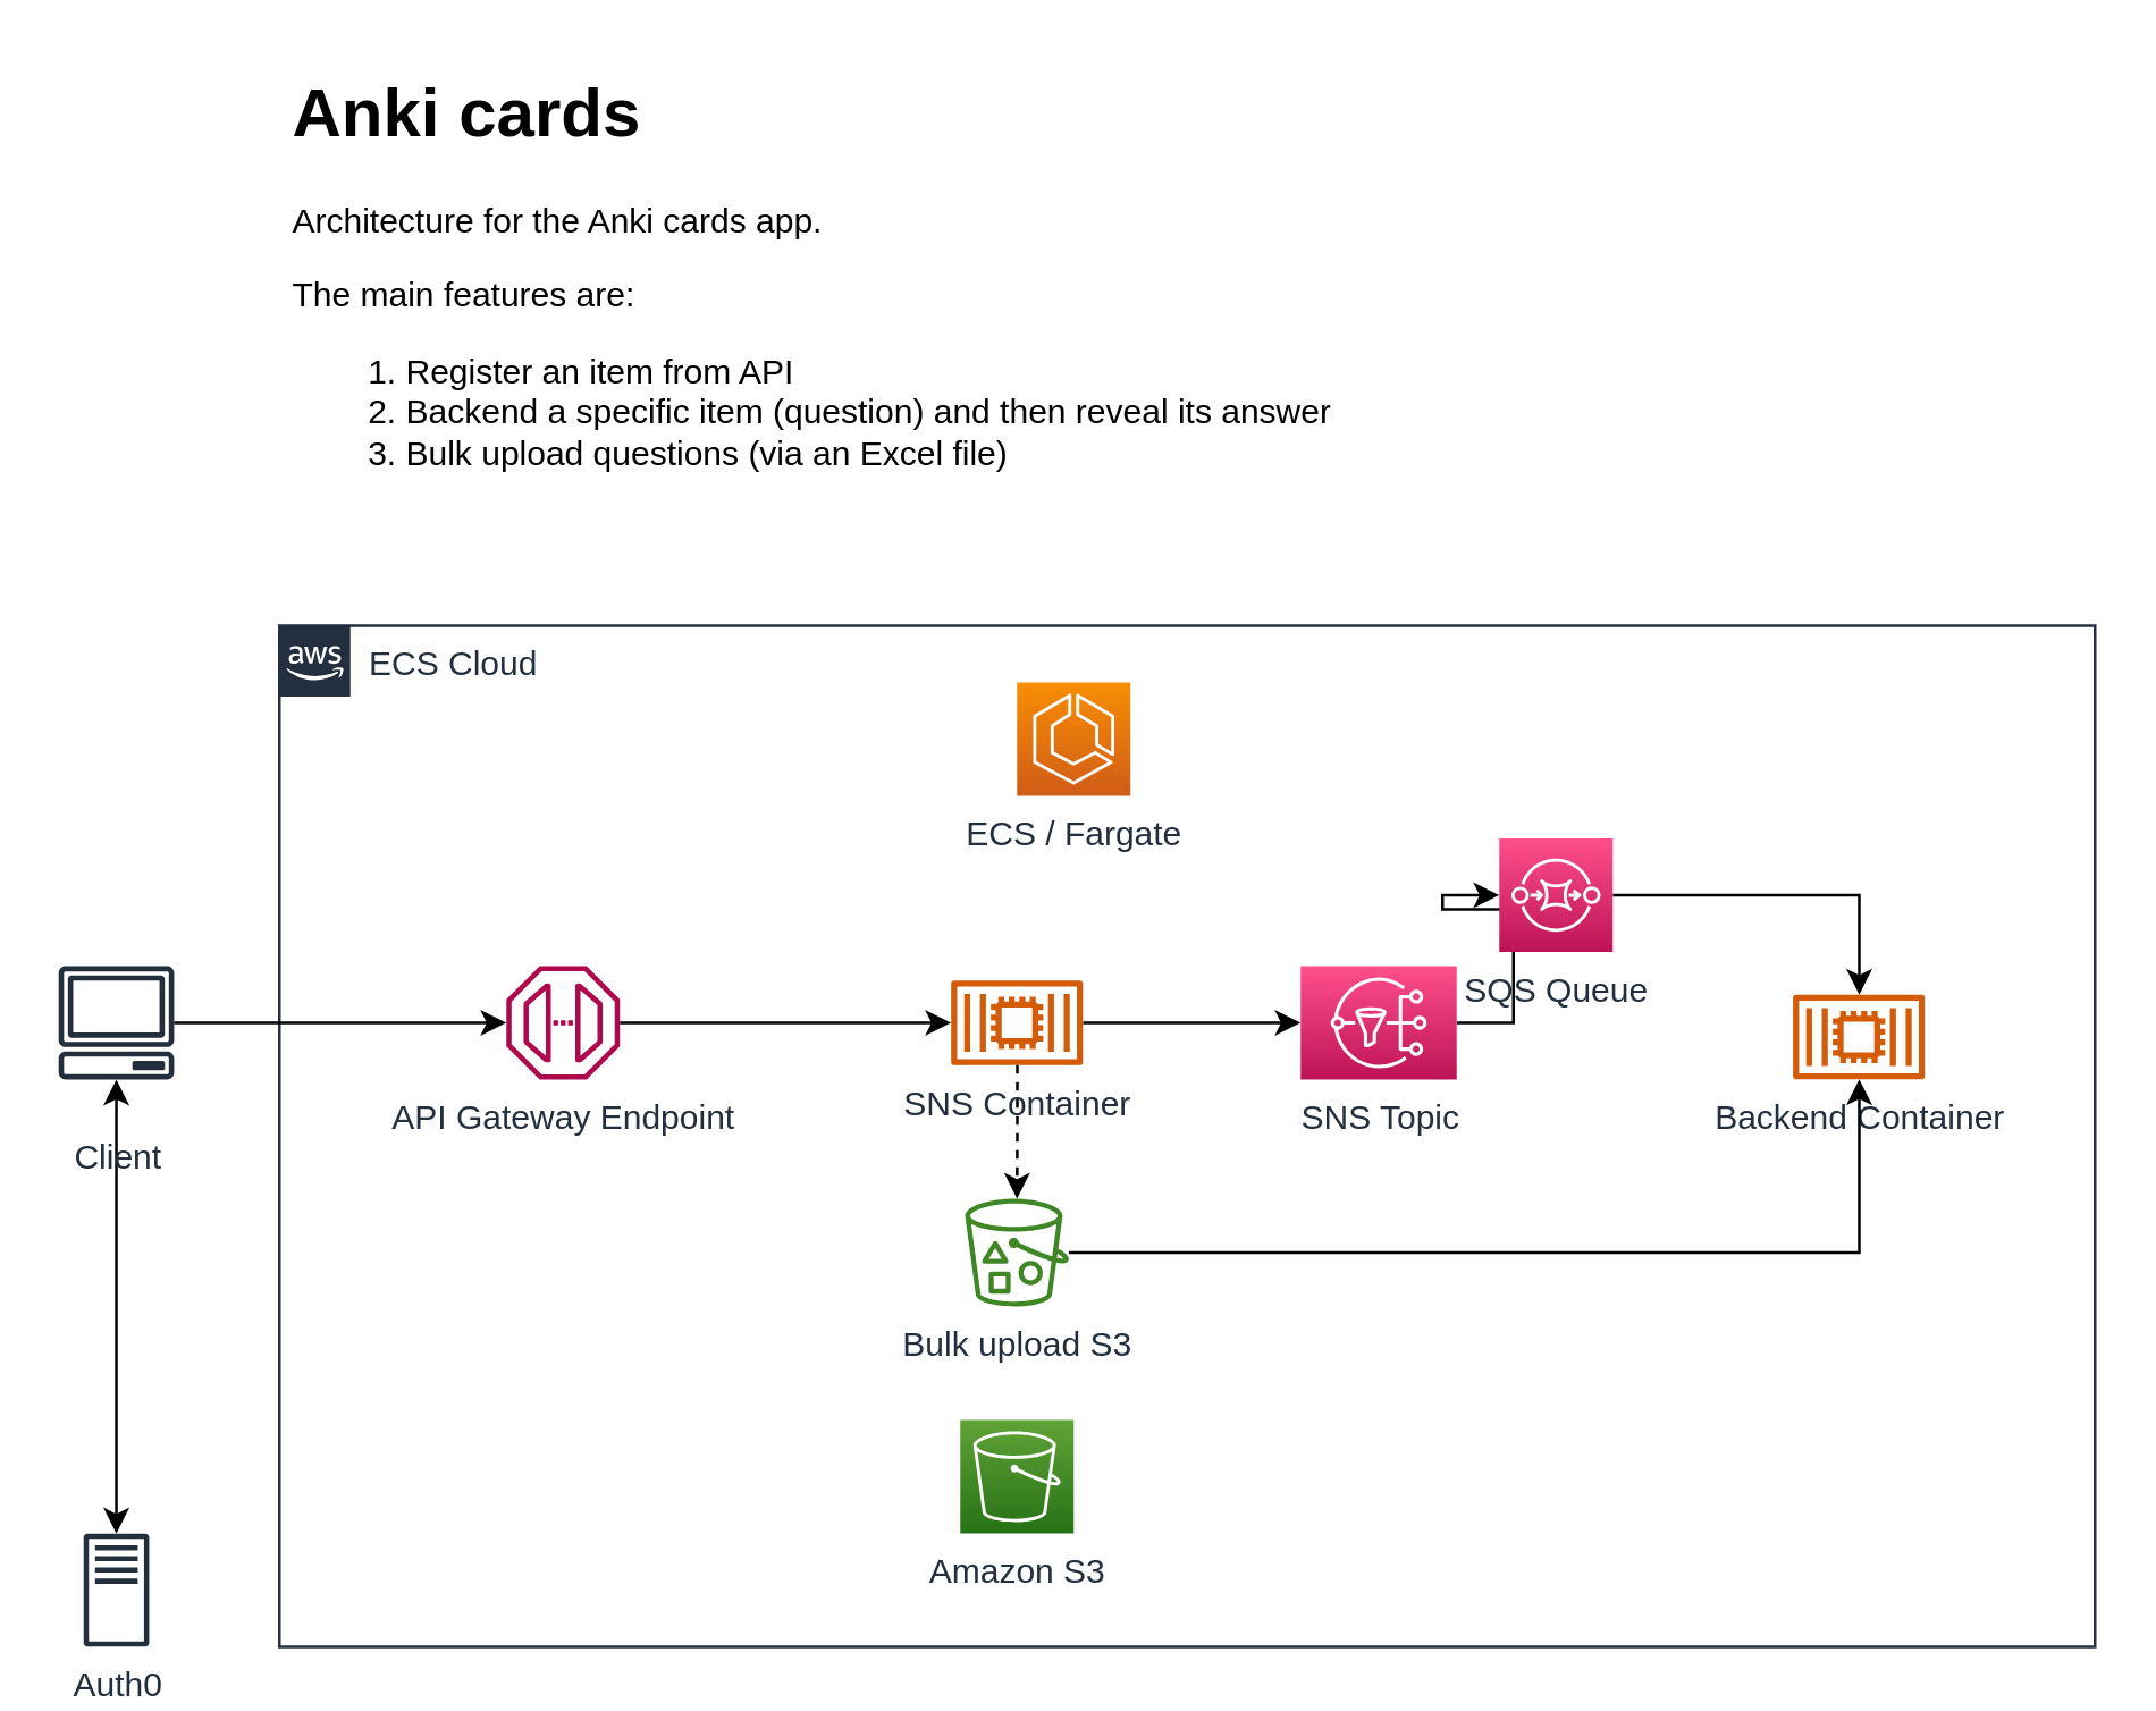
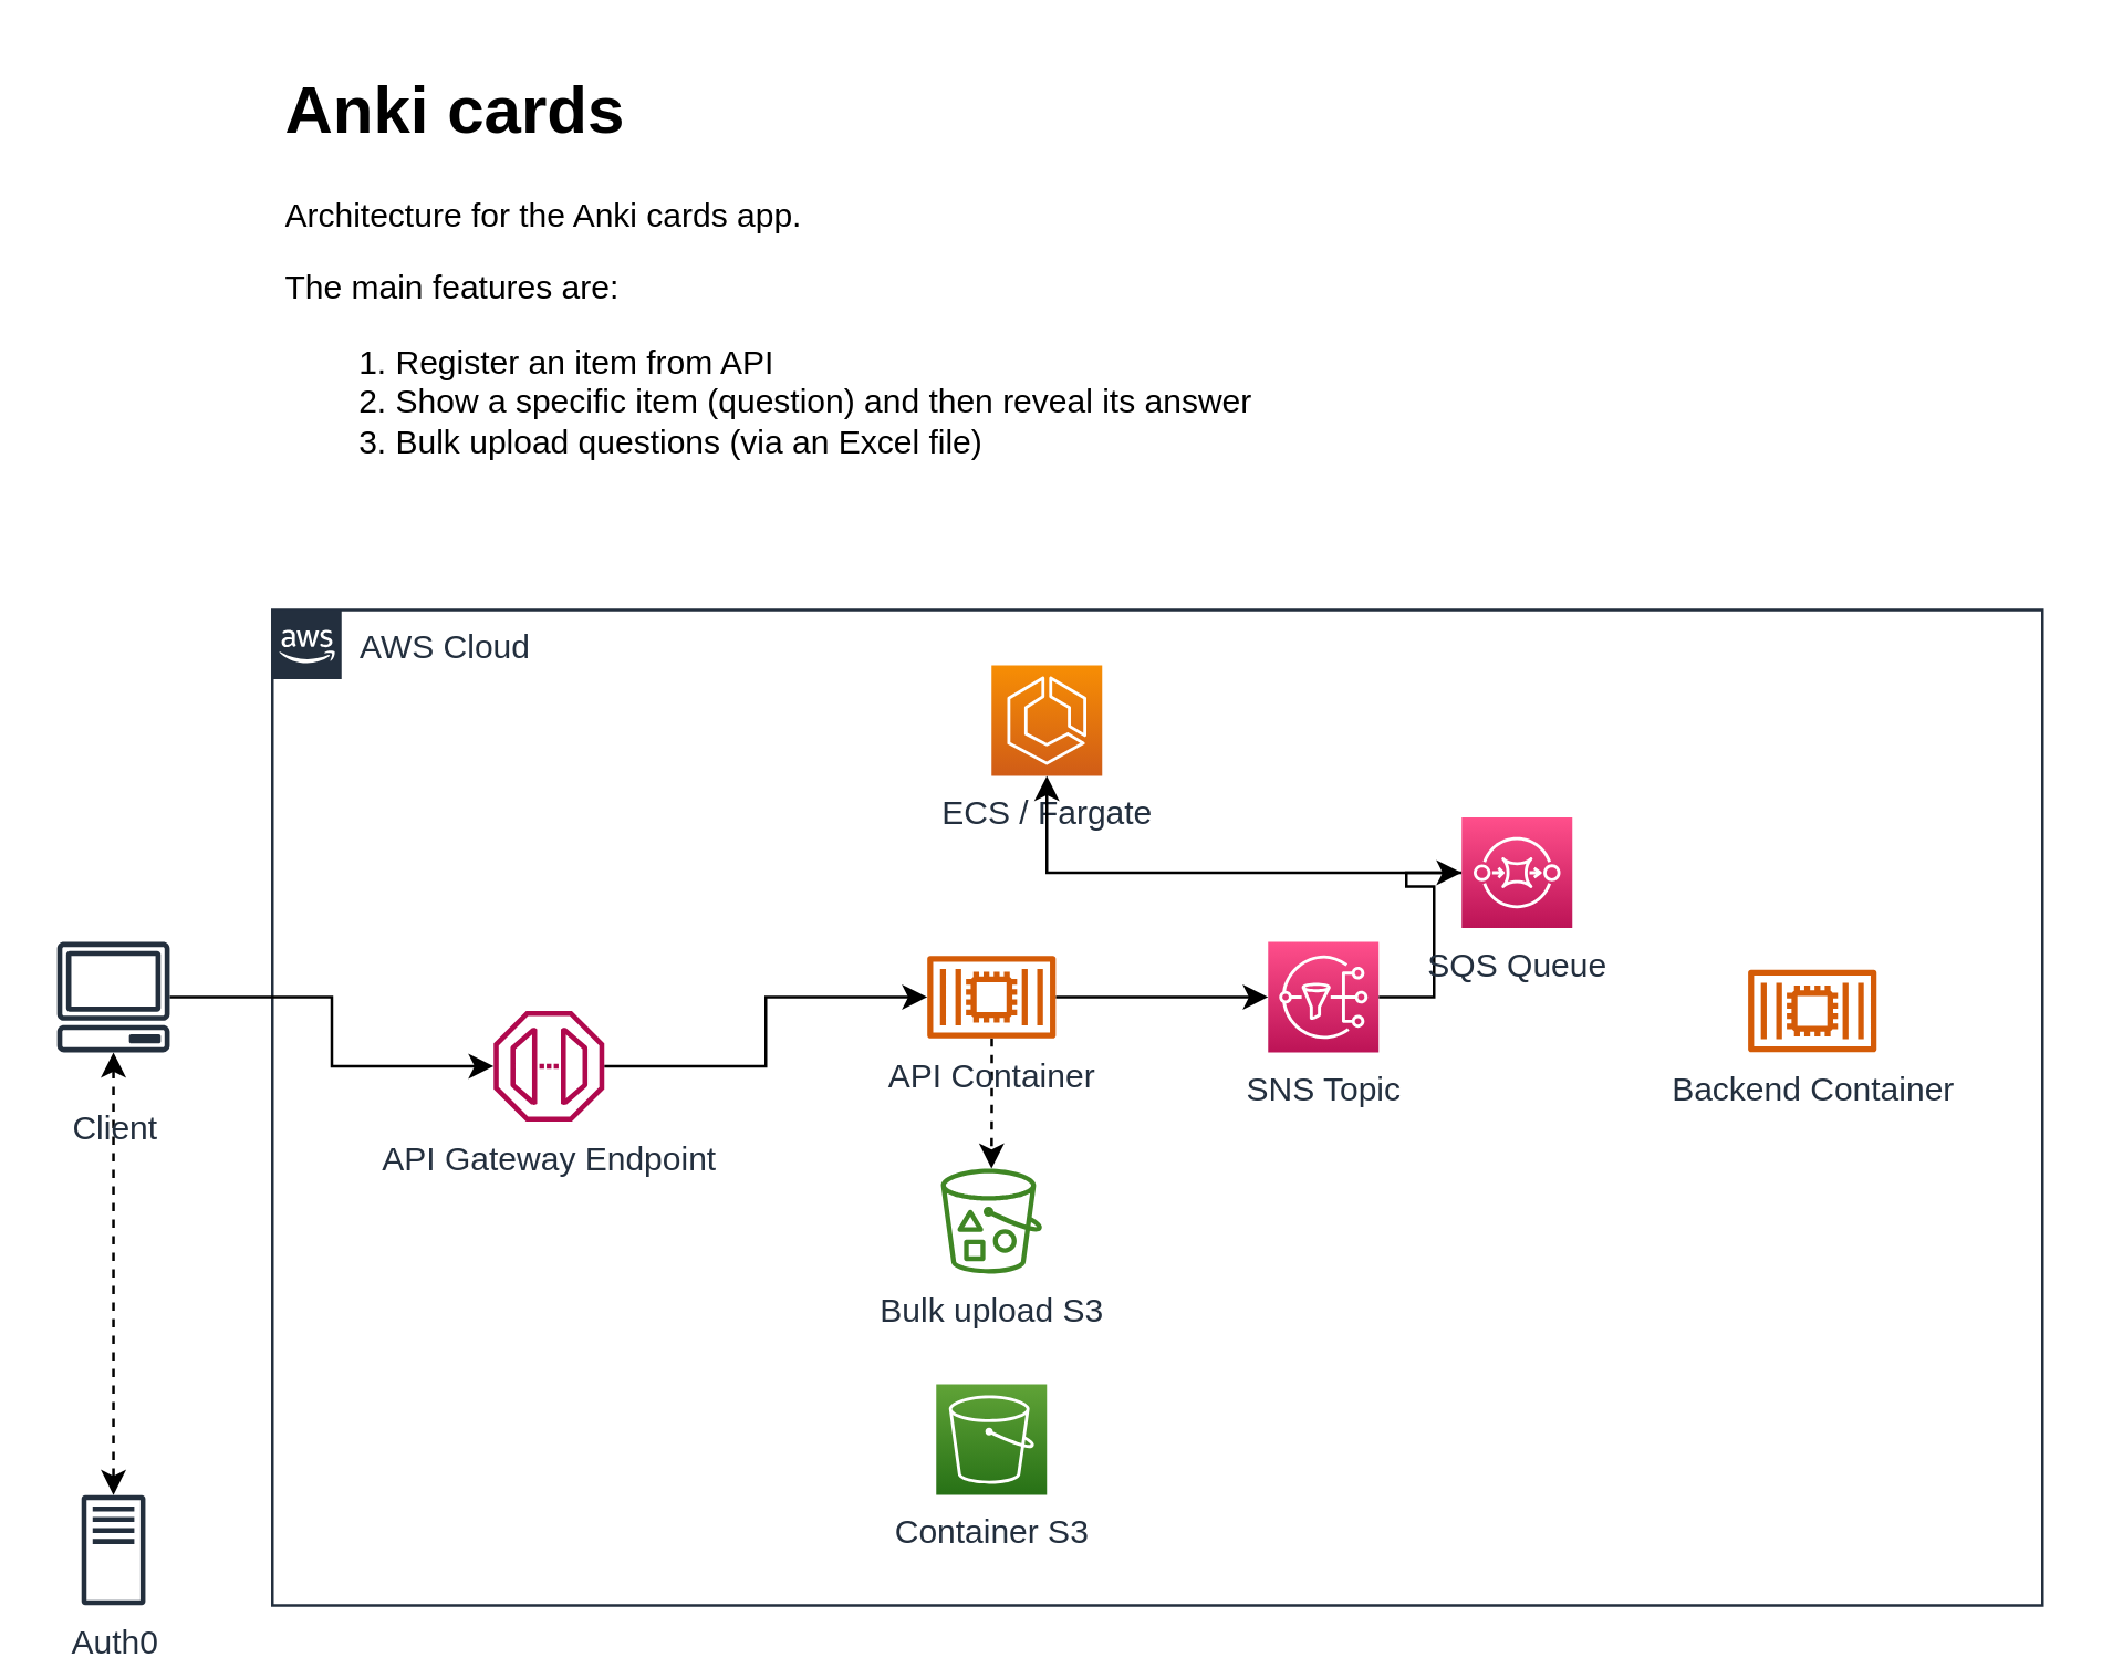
- <mxCell id="17" value="&lt;h1&gt;Anki cards&lt;/h1&gt;&lt;p&gt;Architecture for the Anki cards app.&lt;/p&gt;&lt;p&gt;The main features are:&lt;/p&gt;&lt;p&gt;&lt;/p&gt;&lt;ol&gt;&lt;li&gt;Register an item from API&lt;/li&gt;&lt;li&gt;Backend a specific item (question) and then reveal its answer&lt;/li&gt;&lt;li&gt;Bulk upload questions (via an Excel file)&lt;/li&gt;&lt;/ol&gt;&lt;p&gt;&lt;/p&gt;" style="text;html=1;strokeColor=none;fillColor=none;spacing=5;spacingTop=-20;whiteSpace=wrap;overflow=hidden;rounded=0;" parent="1" vertex="1"><mxGeometry x="98" y="20" width="480" height="180" as="geometry" /></mxCell>
+ <mxCell id="17" value="&lt;h1&gt;Anki cards&lt;/h1&gt;&lt;p&gt;Architecture for the Anki cards app.&lt;/p&gt;&lt;p&gt;The main features are:&lt;/p&gt;&lt;p&gt;&lt;/p&gt;&lt;ol&gt;&lt;li&gt;Register an item from API&lt;/li&gt;&lt;li&gt;Show a specific item (question) and then reveal its answer&lt;/li&gt;&lt;li&gt;Bulk upload questions (via an Excel file)&lt;/li&gt;&lt;/ol&gt;&lt;p&gt;&lt;/p&gt;" style="text;html=1;strokeColor=none;fillColor=none;spacing=5;spacingTop=-20;whiteSpace=wrap;overflow=hidden;rounded=0;" parent="1" vertex="1"><mxGeometry x="98" y="20" width="480" height="180" as="geometry" /></mxCell>
- <mxCell id="2" value="ECS Cloud" style="points=[[0,0],[0.25,0],[0.5,0],[0.75,0],[1,0],[1,0.25],[1,0.5],[1,0.75],[1,1],[0.75,1],[0.5,1],[0.25,1],[0,1],[0,0.75],[0,0.5],[0,0.25]];outlineConnect=0;gradientColor=none;html=1;whiteSpace=wrap;fontSize=12;fontStyle=0;container=1;pointerEvents=0;collapsible=0;recursiveResize=0;shape=mxgraph.aws4.group;grIcon=mxgraph.aws4.group_aws_cloud_alt;strokeColor=#232F3E;fillColor=none;verticalAlign=top;align=left;spacingLeft=30;fontColor=#232F3E;dashed=0;" parent="1" vertex="1"><mxGeometry x="98" y="220" width="640" height="360" as="geometry" /></mxCell>
+ <mxCell id="2" value="AWS Cloud" style="points=[[0,0],[0.25,0],[0.5,0],[0.75,0],[1,0],[1,0.25],[1,0.5],[1,0.75],[1,1],[0.75,1],[0.5,1],[0.25,1],[0,1],[0,0.75],[0,0.5],[0,0.25]];outlineConnect=0;gradientColor=none;html=1;whiteSpace=wrap;fontSize=12;fontStyle=0;container=1;pointerEvents=0;collapsible=0;recursiveResize=0;shape=mxgraph.aws4.group;grIcon=mxgraph.aws4.group_aws_cloud_alt;strokeColor=#232F3E;fillColor=none;verticalAlign=top;align=left;spacingLeft=30;fontColor=#232F3E;dashed=0;" parent="1" vertex="1"><mxGeometry x="98" y="220" width="640" height="360" as="geometry" /></mxCell>
- <mxCell id="11" style="edgeStyle=orthogonalEdgeStyle;rounded=0;orthogonalLoop=1;jettySize=auto;html=1;" parent="2" source="12" target="13" edge="1"><mxGeometry relative="1" as="geometry" /></mxCell>
+ <mxCell id="11" style="edgeStyle=orthogonalEdgeStyle;rounded=0;orthogonalLoop=1;jettySize=auto;html=1;" parent="2" source="12" target="3" edge="1"><mxGeometry relative="1" as="geometry" /></mxCell>
- <mxCell id="8" value="API Gateway Endpoint" style="sketch=0;outlineConnect=0;fontColor=#232F3E;gradientColor=none;fillColor=#B0084D;strokeColor=none;dashed=0;verticalLabelPosition=bottom;verticalAlign=top;align=center;html=1;fontSize=12;fontStyle=0;aspect=fixed;pointerEvents=1;shape=mxgraph.aws4.endpoint;" parent="2" vertex="1"><mxGeometry x="80" y="120" width="40" height="40" as="geometry" /></mxCell>
+ <mxCell id="8" value="API Gateway Endpoint" style="sketch=0;outlineConnect=0;fontColor=#232F3E;gradientColor=none;fillColor=#B0084D;strokeColor=none;dashed=0;verticalLabelPosition=bottom;verticalAlign=top;align=center;html=1;fontSize=12;fontStyle=0;aspect=fixed;pointerEvents=1;shape=mxgraph.aws4.endpoint;" parent="2" vertex="1"><mxGeometry x="80" y="145" width="40" height="40" as="geometry" /></mxCell>
- <mxCell id="10" value="SNS Topic" style="sketch=0;points=[[0,0,0],[0.25,0,0],[0.5,0,0],[0.75,0,0],[1,0,0],[0,1,0],[0.25,1,0],[0.5,1,0],[0.75,1,0],[1,1,0],[0,0.25,0],[0,0.5,0],[0,0.75,0],[1,0.25,0],[1,0.5,0],[1,0.75,0]];outlineConnect=0;fontColor=#232F3E;gradientColor=#FF4F8B;gradientDirection=north;fillColor=#BC1356;strokeColor=#ffffff;dashed=0;verticalLabelPosition=bottom;verticalAlign=top;align=center;html=1;fontSize=12;fontStyle=0;aspect=fixed;shape=mxgraph.aws4.resourceIcon;resIcon=mxgraph.aws4.sns;" parent="2" vertex="1"><mxGeometry x="360" y="120" width="55" height="40" as="geometry" /></mxCell>
+ <mxCell id="10" value="SNS Topic" style="sketch=0;points=[[0,0,0],[0.25,0,0],[0.5,0,0],[0.75,0,0],[1,0,0],[0,1,0],[0.25,1,0],[0.5,1,0],[0.75,1,0],[1,1,0],[0,0.25,0],[0,0.5,0],[0,0.75,0],[1,0.25,0],[1,0.5,0],[1,0.75,0]];outlineConnect=0;fontColor=#232F3E;gradientColor=#FF4F8B;gradientDirection=north;fillColor=#BC1356;strokeColor=#ffffff;dashed=0;verticalLabelPosition=bottom;verticalAlign=top;align=center;html=1;fontSize=12;fontStyle=0;aspect=fixed;shape=mxgraph.aws4.resourceIcon;resIcon=mxgraph.aws4.sns;" parent="2" vertex="1"><mxGeometry x="360" y="120" width="40" height="40" as="geometry" /></mxCell>
- <mxCell id="6" value="SNS Container" style="sketch=0;outlineConnect=0;fontColor=#232F3E;gradientColor=none;fillColor=#D45B07;strokeColor=none;dashed=0;verticalLabelPosition=bottom;verticalAlign=top;align=center;html=1;fontSize=12;fontStyle=0;aspect=fixed;pointerEvents=1;shape=mxgraph.aws4.container_2;" parent="2" vertex="1"><mxGeometry x="236.78" y="125" width="46.45" height="30" as="geometry" /></mxCell>
+ <mxCell id="6" value="API Container" style="sketch=0;outlineConnect=0;fontColor=#232F3E;gradientColor=none;fillColor=#D45B07;strokeColor=none;dashed=0;verticalLabelPosition=bottom;verticalAlign=top;align=center;html=1;fontSize=12;fontStyle=0;aspect=fixed;pointerEvents=1;shape=mxgraph.aws4.container_2;" parent="2" vertex="1"><mxGeometry x="236.78" y="125" width="46.45" height="30" as="geometry" /></mxCell>
- <mxCell id="15" style="edgeStyle=orthogonalEdgeStyle;rounded=0;orthogonalLoop=1;jettySize=auto;html=1;" parent="2" source="16" target="13" edge="1"><mxGeometry relative="1" as="geometry" /></mxCell>
- <mxCell id="19" style="edgeStyle=orthogonalEdgeStyle;rounded=0;orthogonalLoop=1;jettySize=auto;html=1;startArrow=classic;startFill=1;" edge="1" parent="1" source="20" target="21"><mxGeometry relative="1" as="geometry" /></mxCell>
+ <mxCell id="19" style="edgeStyle=orthogonalEdgeStyle;rounded=0;orthogonalLoop=1;jettySize=auto;html=1;startArrow=classic;startFill=1;dashed=1;" edge="1" parent="1" source="20" target="21"><mxGeometry relative="1" as="geometry" /></mxCell>
- <mxCell id="14" value="Amazon S3" style="sketch=0;points=[[0,0,0],[0.25,0,0],[0.5,0,0],[0.75,0,0],[1,0,0],[0,1,0],[0.25,1,0],[0.5,1,0],[0.75,1,0],[1,1,0],[0,0.25,0],[0,0.5,0],[0,0.75,0],[1,0.25,0],[1,0.5,0],[1,0.75,0]];outlineConnect=0;fontColor=#232F3E;gradientColor=#60A337;gradientDirection=north;fillColor=#277116;strokeColor=#ffffff;dashed=0;verticalLabelPosition=bottom;verticalAlign=top;align=center;html=1;fontSize=12;fontStyle=0;aspect=fixed;shape=mxgraph.aws4.resourceIcon;resIcon=mxgraph.aws4.s3;" parent="2" vertex="1"><mxGeometry x="240" y="280" width="40" height="40" as="geometry" /></mxCell>
+ <mxCell id="14" value="Container S3" style="sketch=0;points=[[0,0,0],[0.25,0,0],[0.5,0,0],[0.75,0,0],[1,0,0],[0,1,0],[0.25,1,0],[0.5,1,0],[0.75,1,0],[1,1,0],[0,0.25,0],[0,0.5,0],[0,0.75,0],[1,0.25,0],[1,0.5,0],[1,0.75,0]];outlineConnect=0;fontColor=#232F3E;gradientColor=#60A337;gradientDirection=north;fillColor=#277116;strokeColor=#ffffff;dashed=0;verticalLabelPosition=bottom;verticalAlign=top;align=center;html=1;fontSize=12;fontStyle=0;aspect=fixed;shape=mxgraph.aws4.resourceIcon;resIcon=mxgraph.aws4.s3;" parent="2" vertex="1"><mxGeometry x="240" y="280" width="40" height="40" as="geometry" /></mxCell>
